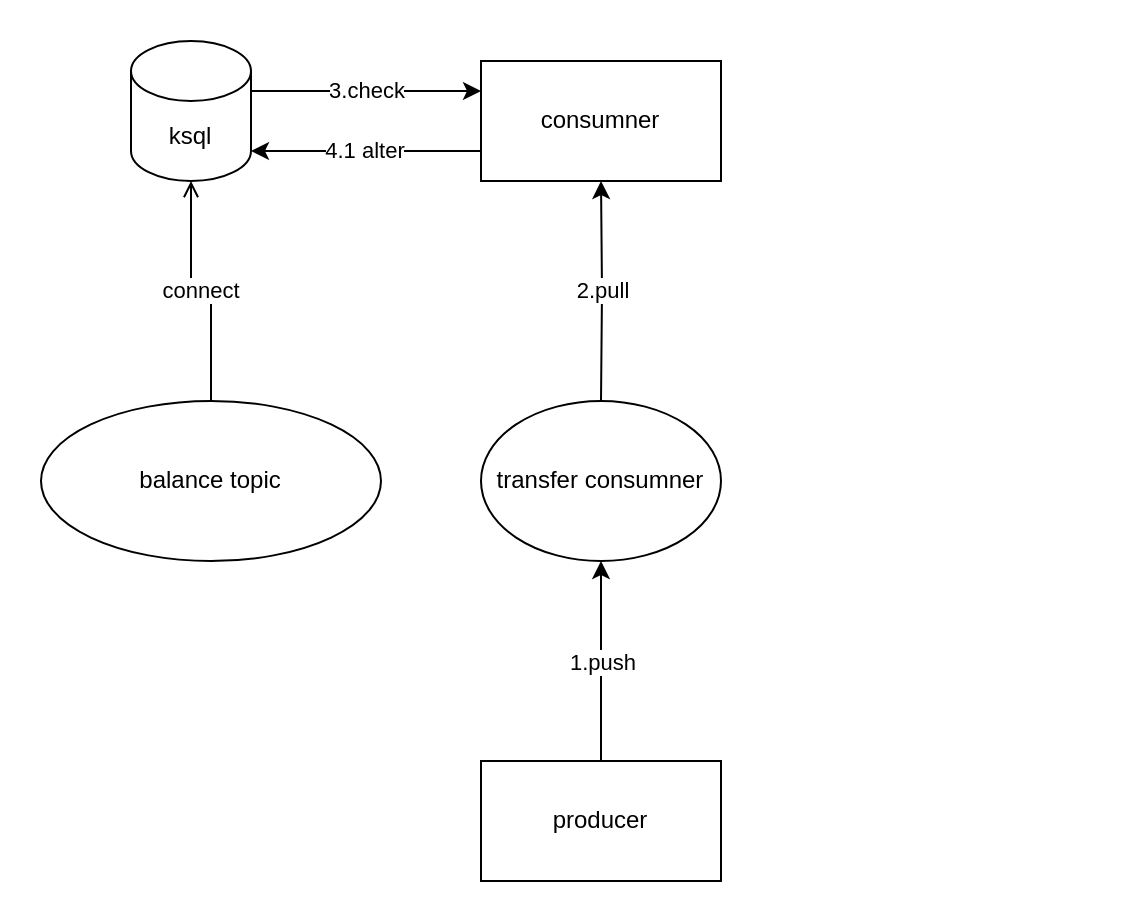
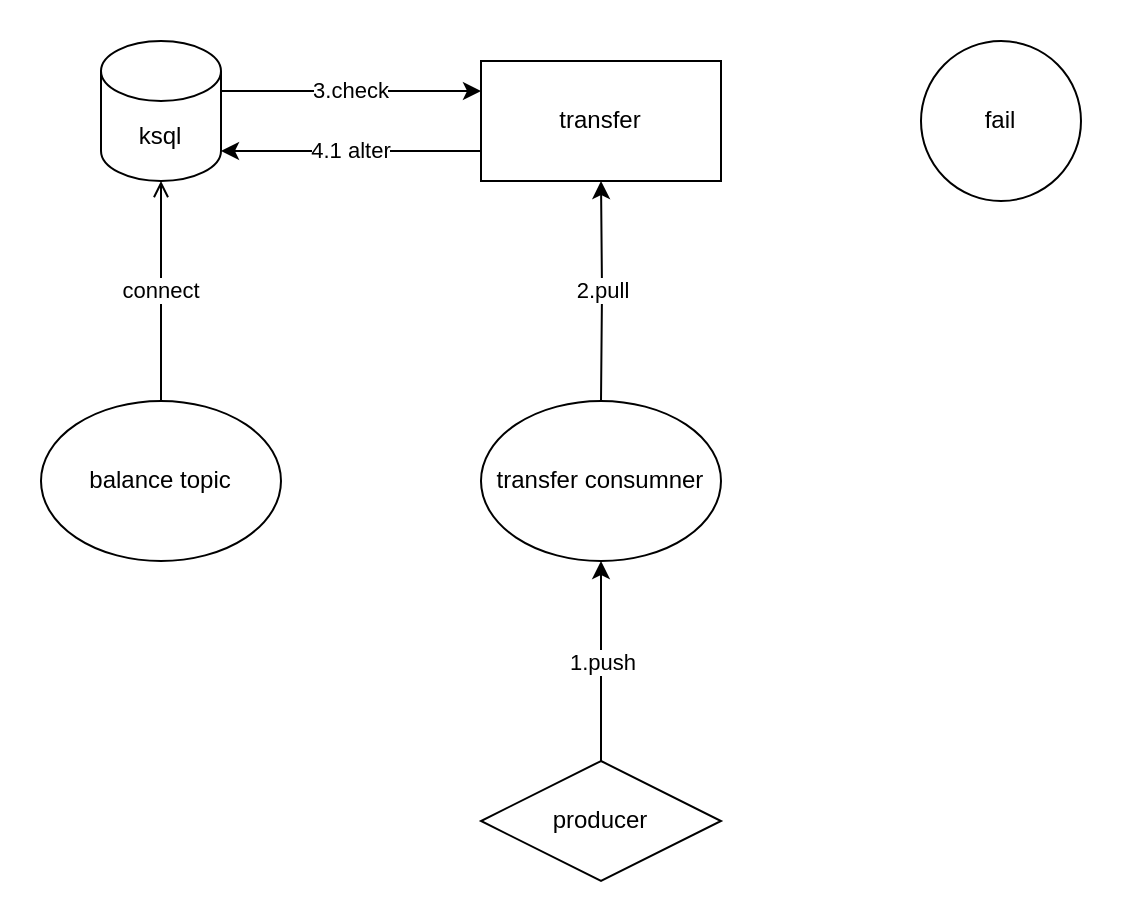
- <mxCell id="9" value="ksql" style="shape=cylinder3;whiteSpace=wrap;html=1;boundedLbl=1;backgroundOutline=1;size=15;" vertex="1" parent="1"><mxGeometry x="65" y="20" width="60" height="70" as="geometry" /></mxCell>
+ <mxCell id="9" value="ksql" style="shape=cylinder3;whiteSpace=wrap;html=1;boundedLbl=1;backgroundOutline=1;size=15;" vertex="1" parent="1"><mxGeometry x="50" y="20" width="60" height="70" as="geometry" /></mxCell>
- <mxCell id="5" value="consumner" style="rounded=0;whiteSpace=wrap;html=1;" vertex="1" parent="1"><mxGeometry x="240" y="30" width="120" height="60" as="geometry" /></mxCell>
+ <mxCell id="5" value="transfer" style="rounded=0;whiteSpace=wrap;html=1;" vertex="1" parent="1"><mxGeometry x="240" y="30" width="120" height="60" as="geometry" /></mxCell>
+ <mxCell id="12" value="fail" style="ellipse;whiteSpace=wrap;html=1;rounded=0;" vertex="1" parent="1"><mxGeometry x="460" y="20" width="80" height="80" as="geometry" /></mxCell>
- <mxCell id="11" value="balance topic" style="ellipse;whiteSpace=wrap;html=1;" vertex="1" parent="1"><mxGeometry x="20" y="200" width="170" height="80" as="geometry" /></mxCell>
+ <mxCell id="11" value="balance topic" style="ellipse;whiteSpace=wrap;html=1;" vertex="1" parent="1"><mxGeometry x="20" y="200" width="120" height="80" as="geometry" /></mxCell>
- <mxCell id="3" value="producer" style="rounded=0;whiteSpace=wrap;html=1;" vertex="1" parent="1"><mxGeometry x="240" y="380" width="120" height="60" as="geometry" /></mxCell>
+ <mxCell id="3" value="producer" style="rhombus;whiteSpace=wrap;html=1;" vertex="1" parent="1"><mxGeometry x="240" y="380" width="120" height="60" as="geometry" /></mxCell>
